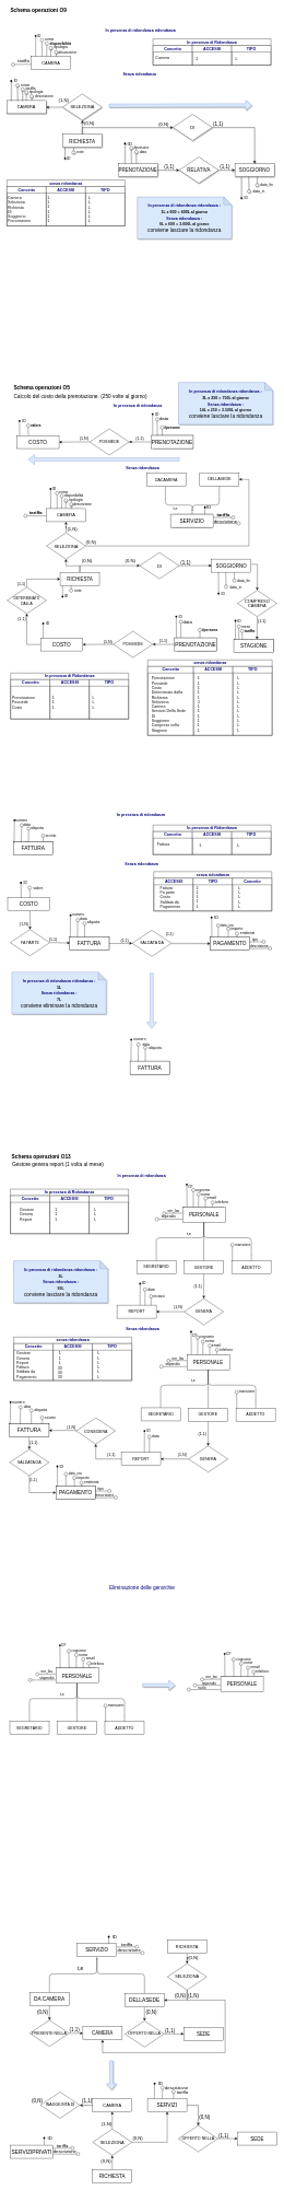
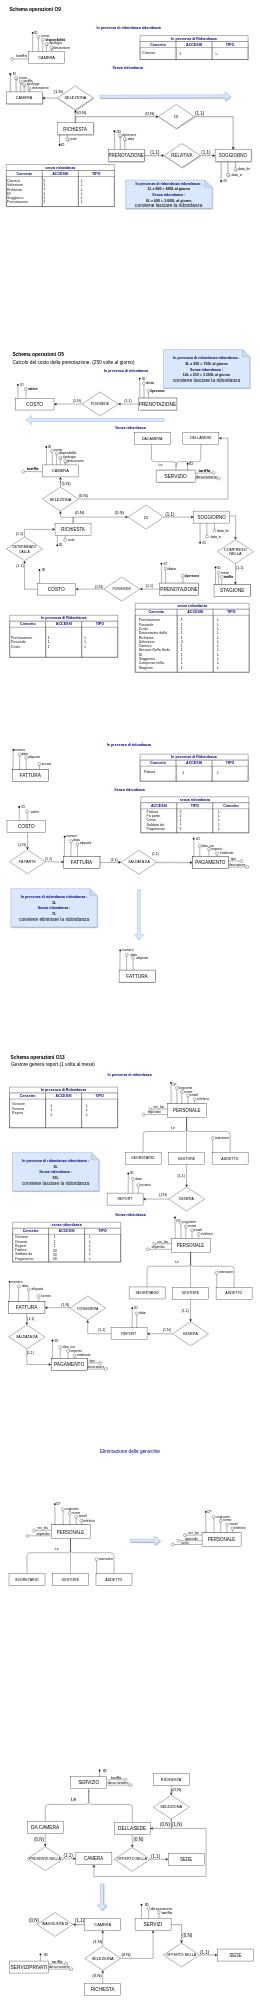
- <mxCell id="273" value="&lt;font style=&quot;font-size: 16px;&quot;&gt;&lt;b style=&quot;border-color: var(--border-color); font-size: 12px;&quot;&gt;&lt;font style=&quot;border-color: var(--border-color);&quot;&gt;&lt;font color=&quot;#07057a&quot;&gt;In presenza di ridondanza ridondanza : &lt;/font&gt;&lt;br&gt;1L x 600 = 600L al giorno&lt;br&gt;&lt;b style=&quot;border-color: var(--border-color);&quot;&gt;&lt;font style=&quot;border-color: var(--border-color);&quot;&gt;&lt;font color=&quot;#07057a&quot;&gt;Senza ridondanza : &lt;/font&gt;&lt;br&gt;&lt;font color=&quot;#121212&quot;&gt;6L x 600 = 3.600L al giorno&lt;/font&gt;&lt;/font&gt;&lt;/b&gt;&lt;br&gt;&lt;/font&gt;&lt;/b&gt;conviene lasciare la ridondanza&lt;/font&gt;" style="shape=note;whiteSpace=wrap;html=1;backgroundOutline=1;darkOpacity=0.05;fillColor=#dae8fc;strokeColor=#6c8ebf;shadow=1;size=24;" vertex="1" parent="1"><mxGeometry x="418.38" y="599.31" width="287.62" height="127.69" as="geometry" /></mxCell>
+ <mxCell id="273" value="&lt;font style=&quot;font-size: 16px;&quot;&gt;&lt;b style=&quot;border-color: var(--border-color); font-size: 12px;&quot;&gt;&lt;font style=&quot;border-color: var(--border-color);&quot;&gt;&lt;font color=&quot;#07057a&quot;&gt;In presenza di ridondanza ridondanza : &lt;/font&gt;&lt;br&gt;1L x 600 = 600L al giorno&lt;br&gt;&lt;b style=&quot;border-color: var(--border-color);&quot;&gt;&lt;font style=&quot;border-color: var(--border-color);&quot;&gt;&lt;font color=&quot;#07057a&quot;&gt;Senza ridondanza : &lt;/font&gt;&lt;br&gt;&lt;font color=&quot;#121212&quot;&gt;6L x 600 = 3.600L al giorno&lt;/font&gt;&lt;/font&gt;&lt;/b&gt;&lt;br&gt;&lt;/font&gt;&lt;/b&gt;conviene lasciare la ridondanza&lt;/font&gt;" style="shape=note;whiteSpace=wrap;html=1;backgroundOutline=1;darkOpacity=0.05;fillColor=#dae8fc;strokeColor=#6c8ebf;shadow=1;size=24;" vertex="1" parent="1"><mxGeometry x="418.38" y="599.31" width="287.62" height="95" as="geometry" /></mxCell>
- <mxCell id="104" value="COMPRESO CAMERA" style="rhombus;whiteSpace=wrap;html=1;fontSize=13;" vertex="1" parent="1"><mxGeometry x="724" y="1797.93" width="120" height="80" as="geometry" /></mxCell>
+ <mxCell id="104" value="COMPRESO NELLA" style="rhombus;whiteSpace=wrap;html=1;fontSize=13;" vertex="1" parent="1"><mxGeometry x="724" y="1797.93" width="120" height="80" as="geometry" /></mxCell>
- <mxCell id="200" value="&lt;font color=&quot;#121212&quot;&gt;Gestore&amp;nbsp;&lt;br&gt;Genera&lt;br&gt;Report&lt;br&gt;&lt;/font&gt;" style="text;html=1;align=left;verticalAlign=middle;resizable=0;points=[];autosize=1;strokeColor=none;fillColor=none;fontColor=#07057a;" vertex="1" parent="199"><mxGeometry x="26.67" y="26.7" width="70" height="60" as="geometry" /></mxCell>
+ <mxCell id="200" value="&lt;font color=&quot;#121212&quot;&gt;Gestore&amp;nbsp;&lt;br&gt;Genera&lt;br&gt;Report&lt;br&gt;&lt;/font&gt;" style="text;html=1;align=left;verticalAlign=middle;resizable=0;points=[];autosize=1;strokeColor=none;fillColor=none;fontColor=#07057a;" vertex="1" parent="199"><mxGeometry x="6.67" y="21.7" width="70" height="60" as="geometry" /></mxCell>
